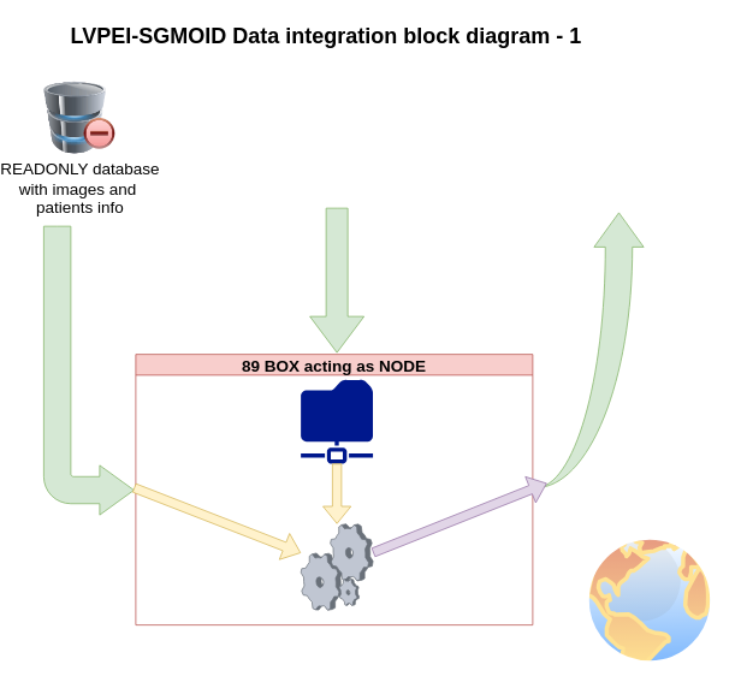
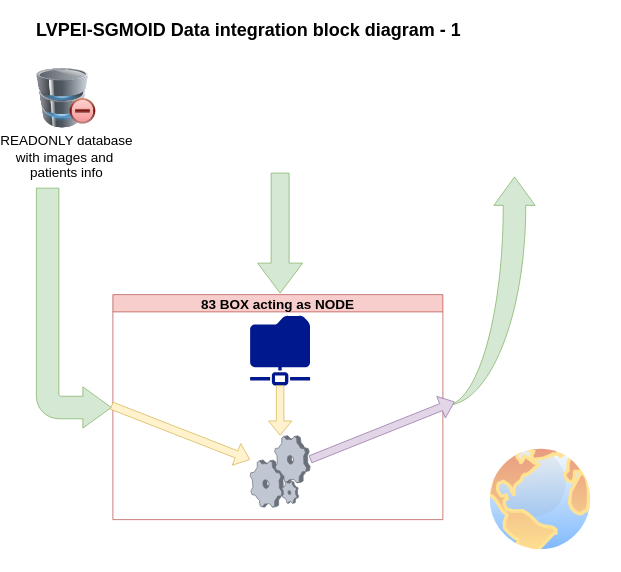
- <mxCell id="2" value="&lt;h1&gt;LVPEI-SGMOID Data integration block diagram - 1&lt;/h1&gt;" style="text;html=1;strokeColor=none;fillColor=none;spacing=5;spacingTop=-20;whiteSpace=wrap;overflow=hidden;rounded=0;" vertex="1" parent="1"><mxGeometry x="45" y="20" width="600" height="50" as="geometry" /></mxCell>
+ <mxCell id="2" value="&lt;h1&gt;LVPEI-SGMOID Data integration block diagram - 1&lt;/h1&gt;" style="text;html=1;strokeColor=none;fillColor=none;spacing=5;spacingTop=-20;whiteSpace=wrap;overflow=hidden;rounded=0;" vertex="1" parent="1"><mxGeometry x="15" y="20" width="600" height="50" as="geometry" /></mxCell>
- <mxCell id="3" value="89 BOX acting as NODE" style="swimlane;fontSize=18;fillColor=#f8cecc;strokeColor=#b85450;" vertex="1" parent="1"><mxGeometry x="122" y="392" width="440" height="300" as="geometry"><mxRectangle x="202" y="412" width="240" height="30" as="alternateBounds" /></mxGeometry></mxCell>
+ <mxCell id="3" value="83 BOX acting as NODE" style="swimlane;fontSize=18;fillColor=#f8cecc;strokeColor=#b85450;" vertex="1" parent="1"><mxGeometry x="122" y="392" width="440" height="300" as="geometry"><mxRectangle x="202" y="412" width="240" height="30" as="alternateBounds" /></mxGeometry></mxCell>
